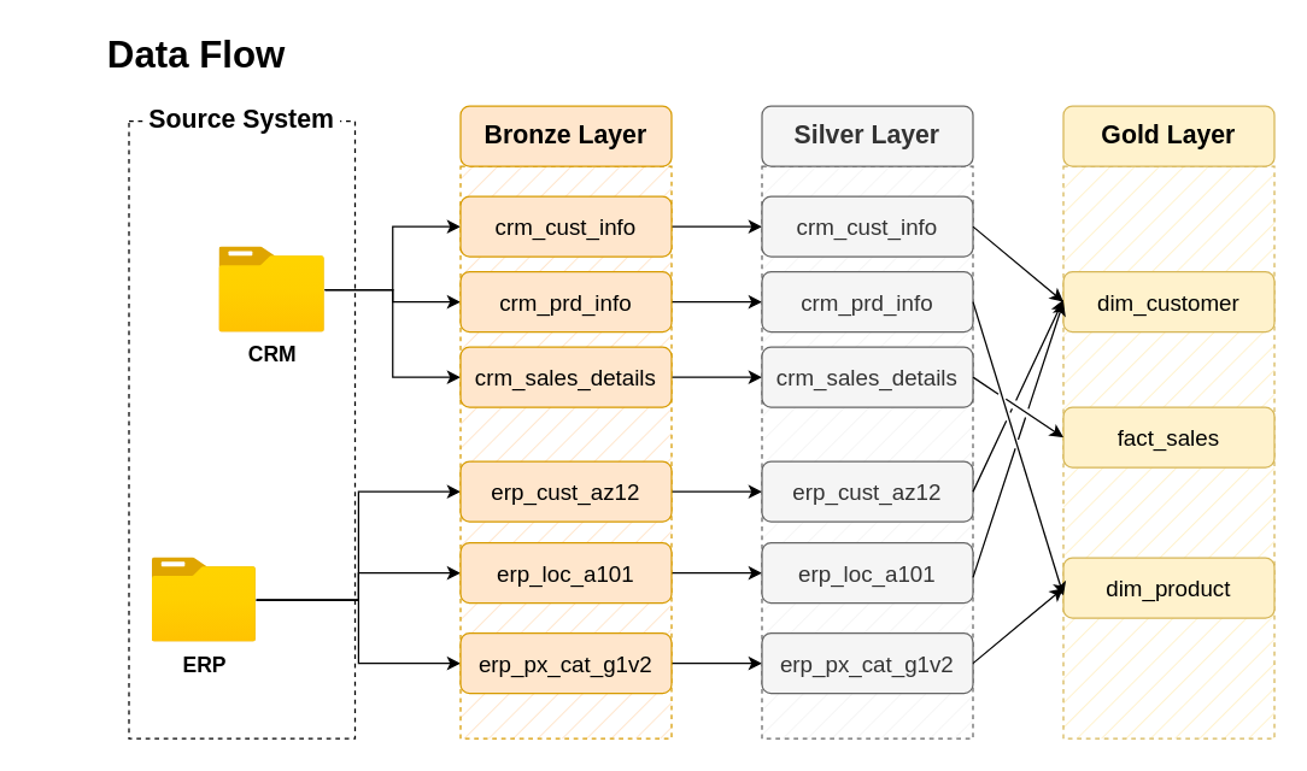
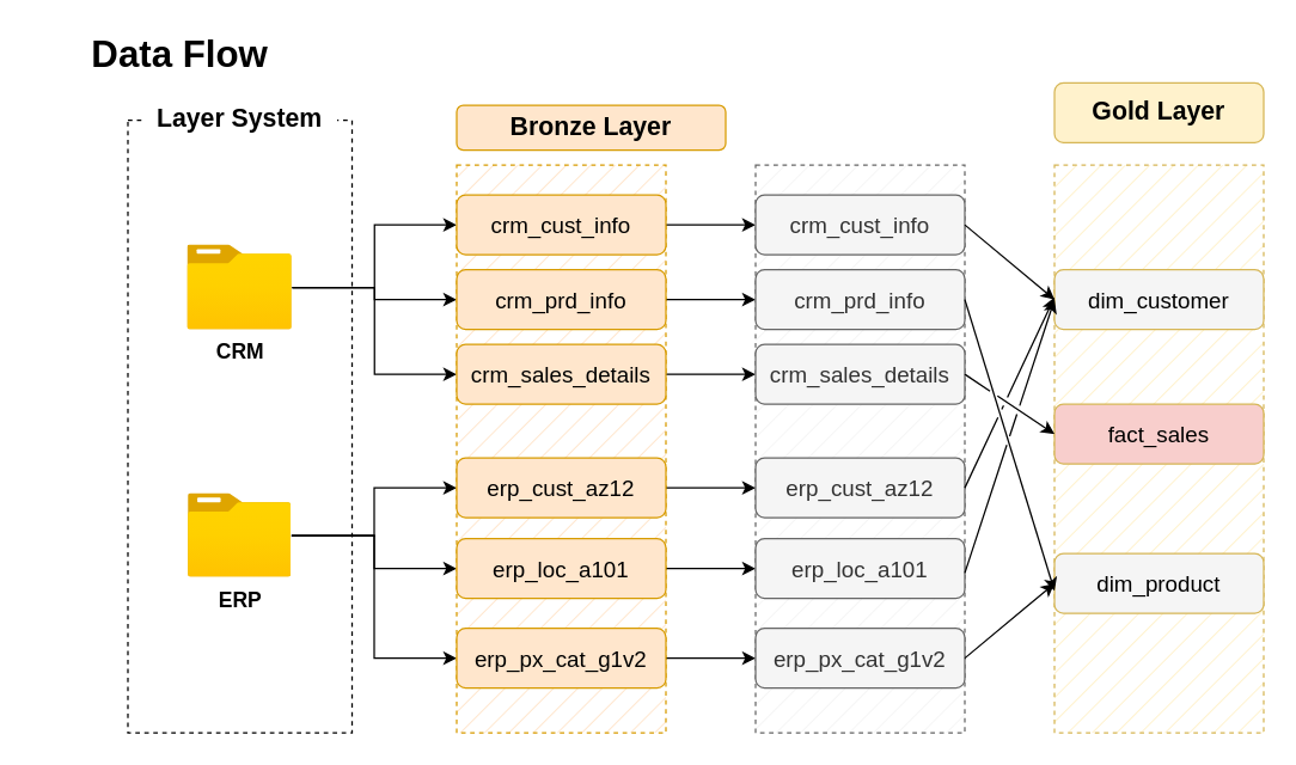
- <mxCell id="47" value="&lt;b&gt;&lt;font style=&quot;font-size: 25px;&quot;&gt;Data Flow&lt;/font&gt;&lt;/b&gt;" style="text;html=1;align=center;verticalAlign=middle;whiteSpace=wrap;rounded=0;" vertex="1" parent="1"><mxGeometry x="30" y="20" width="200" height="30" as="geometry" /></mxCell>
+ <mxCell id="47" value="&lt;b&gt;&lt;font style=&quot;font-size: 25px;&quot;&gt;Data Flow&lt;/font&gt;&lt;/b&gt;" style="text;html=1;align=center;verticalAlign=middle;whiteSpace=wrap;rounded=0;" vertex="1" parent="1"><mxGeometry x="20" y="20" width="200" height="30" as="geometry" /></mxCell>
- <mxCell id="3" value="&lt;font style=&quot;font-size: 17px;&quot;&gt;&lt;b&gt;Source System&lt;/b&gt;&lt;/font&gt;" style="rounded=1;whiteSpace=wrap;html=1;strokeColor=none;" parent="1" vertex="1"><mxGeometry x="95" y="60" width="130" height="40" as="geometry" /></mxCell>
+ <mxCell id="3" value="&lt;font style=&quot;font-size: 17px;&quot;&gt;&lt;b&gt;Layer System&lt;/b&gt;&lt;/font&gt;" style="rounded=1;whiteSpace=wrap;html=1;strokeColor=none;" parent="1" vertex="1"><mxGeometry x="95" y="60" width="130" height="40" as="geometry" /></mxCell>
- <mxCell id="14" value="&lt;font style=&quot;font-size: 17px;&quot;&gt;&lt;b&gt;Bronze Layer&lt;/b&gt;&lt;/font&gt;" style="rounded=1;whiteSpace=wrap;html=1;strokeColor=#d79b00;fillColor=#ffe6cc;" parent="1" vertex="1"><mxGeometry x="305" y="70" width="140" height="40" as="geometry" /></mxCell>
+ <mxCell id="14" value="&lt;font style=&quot;font-size: 17px;&quot;&gt;&lt;b&gt;Bronze Layer&lt;/b&gt;&lt;/font&gt;" style="rounded=1;whiteSpace=wrap;html=1;strokeColor=#d79b00;fillColor=#ffe6cc;" parent="1" vertex="1"><mxGeometry x="305" y="70" width="180" height="30" as="geometry" /></mxCell>
- <mxCell id="29" value="&lt;font style=&quot;font-size: 17px;&quot;&gt;&lt;b&gt;Silver Layer&lt;/b&gt;&lt;/font&gt;" style="rounded=1;whiteSpace=wrap;html=1;strokeColor=#666666;fillColor=#f5f5f5;fontColor=#333333;" vertex="1" parent="1"><mxGeometry x="505" y="70" width="140" height="40" as="geometry" /></mxCell>
- <mxCell id="37" value="&lt;font style=&quot;font-size: 17px;&quot;&gt;&lt;b&gt;Gold Layer&lt;/b&gt;&lt;/font&gt;" style="rounded=1;whiteSpace=wrap;html=1;strokeColor=#d6b656;fillColor=#fff2cc;" vertex="1" parent="1"><mxGeometry x="705" y="70" width="140" height="40" as="geometry" /></mxCell>
+ <mxCell id="37" value="&lt;font style=&quot;font-size: 17px;&quot;&gt;&lt;b&gt;Gold Layer&lt;/b&gt;&lt;/font&gt;" style="rounded=1;whiteSpace=wrap;html=1;strokeColor=#d6b656;fillColor=#fff2cc;" vertex="1" parent="1"><mxGeometry x="705" y="55" width="140" height="40" as="geometry" /></mxCell>
- <mxCell id="8" value="&lt;b&gt;&lt;font style=&quot;font-size: 14px;&quot;&gt;CRM&lt;/font&gt;&lt;/b&gt;" style="image;aspect=fixed;html=1;points=[];align=center;fontSize=12;image=img/lib/azure2/general/Folder_Blank.svg;" parent="1" vertex="1"><mxGeometry x="145" y="163.59" width="70" height="56.82" as="geometry" /></mxCell>
+ <mxCell id="8" value="&lt;b&gt;&lt;font style=&quot;font-size: 14px;&quot;&gt;CRM&lt;/font&gt;&lt;/b&gt;" style="image;aspect=fixed;html=1;points=[];align=center;fontSize=12;image=img/lib/azure2/general/Folder_Blank.svg;" parent="1" vertex="1"><mxGeometry x="125" y="163.59" width="70" height="56.82" as="geometry" /></mxCell>
- <mxCell id="38" value="&lt;span style=&quot;font-size: 15px;&quot;&gt;dim_customer&lt;/span&gt;" style="rounded=1;whiteSpace=wrap;html=1;strokeColor=#d6b656;fillColor=#fff2cc;" vertex="1" parent="1"><mxGeometry x="705" y="180" width="140" height="40" as="geometry" /></mxCell>
+ <mxCell id="38" value="&lt;span style=&quot;font-size: 15px;&quot;&gt;dim_customer&lt;/span&gt;" style="rounded=1;whiteSpace=wrap;html=1;strokeColor=#d6b656;fillColor=#f5f5f5;" vertex="1" parent="1"><mxGeometry x="705" y="180" width="140" height="40" as="geometry" /></mxCell>
- <mxCell id="39" value="&lt;font style=&quot;font-size: 15px;&quot;&gt;fact_sales&lt;/font&gt;" style="rounded=1;whiteSpace=wrap;html=1;strokeColor=#d6b656;fillColor=#fff2cc;" vertex="1" parent="1"><mxGeometry x="705" y="270" width="140" height="40" as="geometry" /></mxCell>
+ <mxCell id="39" value="&lt;font style=&quot;font-size: 15px;&quot;&gt;fact_sales&lt;/font&gt;" style="rounded=1;whiteSpace=wrap;html=1;strokeColor=#d6b656;fillColor=#f8cecc;" vertex="1" parent="1"><mxGeometry x="705" y="270" width="140" height="40" as="geometry" /></mxCell>
- <mxCell id="40" value="&lt;font style=&quot;font-size: 15px;&quot;&gt;dim_product&lt;/font&gt;" style="rounded=1;whiteSpace=wrap;html=1;strokeColor=#d6b656;fillColor=#fff2cc;" vertex="1" parent="1"><mxGeometry x="705" y="370" width="140" height="40" as="geometry" /></mxCell>
+ <mxCell id="40" value="&lt;font style=&quot;font-size: 15px;&quot;&gt;dim_product&lt;/font&gt;" style="rounded=1;whiteSpace=wrap;html=1;strokeColor=#d6b656;fillColor=#f5f5f5;" vertex="1" parent="1"><mxGeometry x="705" y="370" width="140" height="40" as="geometry" /></mxCell>
- <mxCell id="12" value="&lt;b&gt;&lt;font style=&quot;font-size: 14px;&quot;&gt;ERP&lt;/font&gt;&lt;/b&gt;&lt;div&gt;&lt;b&gt;&lt;font style=&quot;font-size: 14px;&quot;&gt;&lt;br&gt;&lt;/font&gt;&lt;/b&gt;&lt;/div&gt;" style="image;aspect=fixed;html=1;points=[];align=center;fontSize=12;image=img/lib/azure2/general/Folder_Blank.svg;" parent="1" vertex="1"><mxGeometry x="100.5" y="370" width="69" height="56.0" as="geometry" /></mxCell>
+ <mxCell id="12" value="&lt;b&gt;&lt;font style=&quot;font-size: 14px;&quot;&gt;ERP&lt;/font&gt;&lt;/b&gt;&lt;div&gt;&lt;b&gt;&lt;font style=&quot;font-size: 14px;&quot;&gt;&lt;br&gt;&lt;/font&gt;&lt;/b&gt;&lt;/div&gt;" style="image;aspect=fixed;html=1;points=[];align=center;fontSize=12;image=img/lib/azure2/general/Folder_Blank.svg;" parent="1" vertex="1"><mxGeometry x="125.5" y="330" width="69" height="56.0" as="geometry" /></mxCell>
